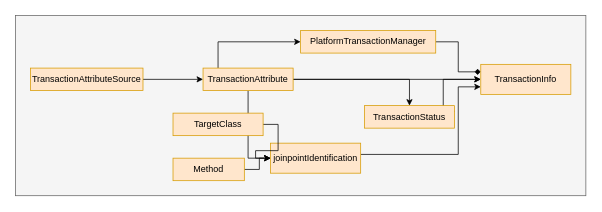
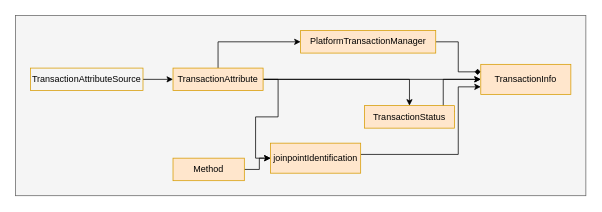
- <mxCell id="18" value="TransactionAttributeSource" style="rounded=0;whiteSpace=wrap;html=1;fillColor=#ffe6cc;strokeColor=#d79b00;" vertex="1" parent="1"><mxGeometry x="40" y="90" width="150" height="30" as="geometry" /></mxCell>
+ <mxCell id="18" value="TransactionAttributeSource" style="rounded=0;whiteSpace=wrap;html=1;fillColor=#f5f5f5;strokeColor=#d79b00;" vertex="1" parent="1"><mxGeometry x="40" y="90" width="150" height="30" as="geometry" /></mxCell>
- <mxCell id="11" value="TransactionAttribute" style="rounded=0;whiteSpace=wrap;html=1;fillColor=#ffe6cc;strokeColor=#d79b00;" vertex="1" parent="1"><mxGeometry x="270" y="90" width="120" height="30" as="geometry" /></mxCell>
+ <mxCell id="11" value="TransactionAttribute" style="rounded=0;whiteSpace=wrap;html=1;fillColor=#ffe6cc;strokeColor=#d79b00;" vertex="1" parent="1"><mxGeometry x="230" y="90" width="120" height="30" as="geometry" /></mxCell>
- <mxCell id="20" value="TargetClass" style="rounded=0;whiteSpace=wrap;html=1;fillColor=#ffe6cc;strokeColor=#d79b00;" vertex="1" parent="1"><mxGeometry x="230" y="150" width="120" height="30" as="geometry" /></mxCell>
- <mxCell id="19" style="edgeStyle=orthogonalEdgeStyle;rounded=0;orthogonalLoop=1;jettySize=auto;html=1;entryX=0;entryY=0.5;entryDx=0;entryDy=0;fontSize=10;" edge="1" parent="1" source="20" target="13"><mxGeometry relative="1" as="geometry" /></mxCell>
